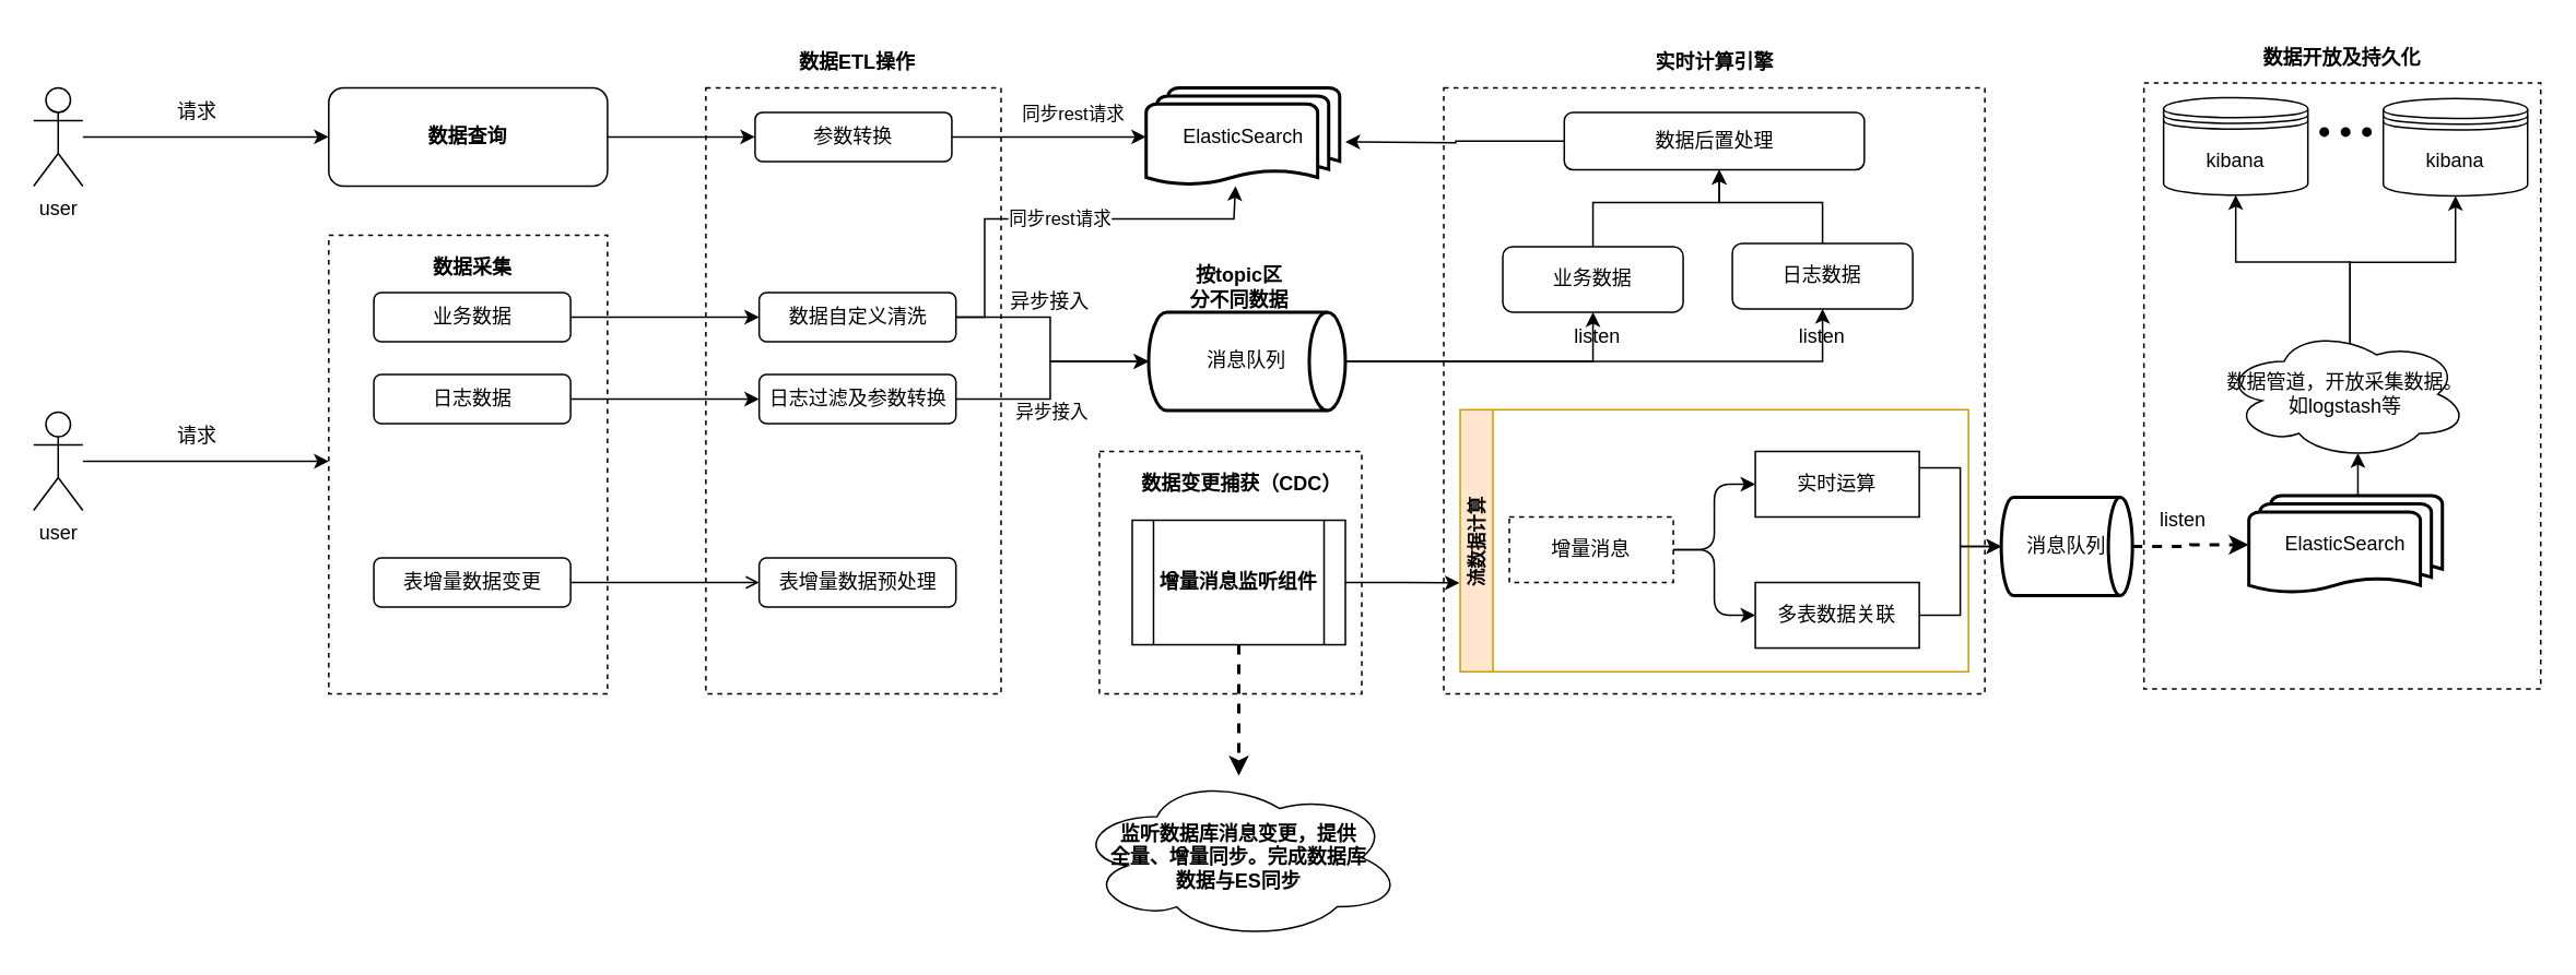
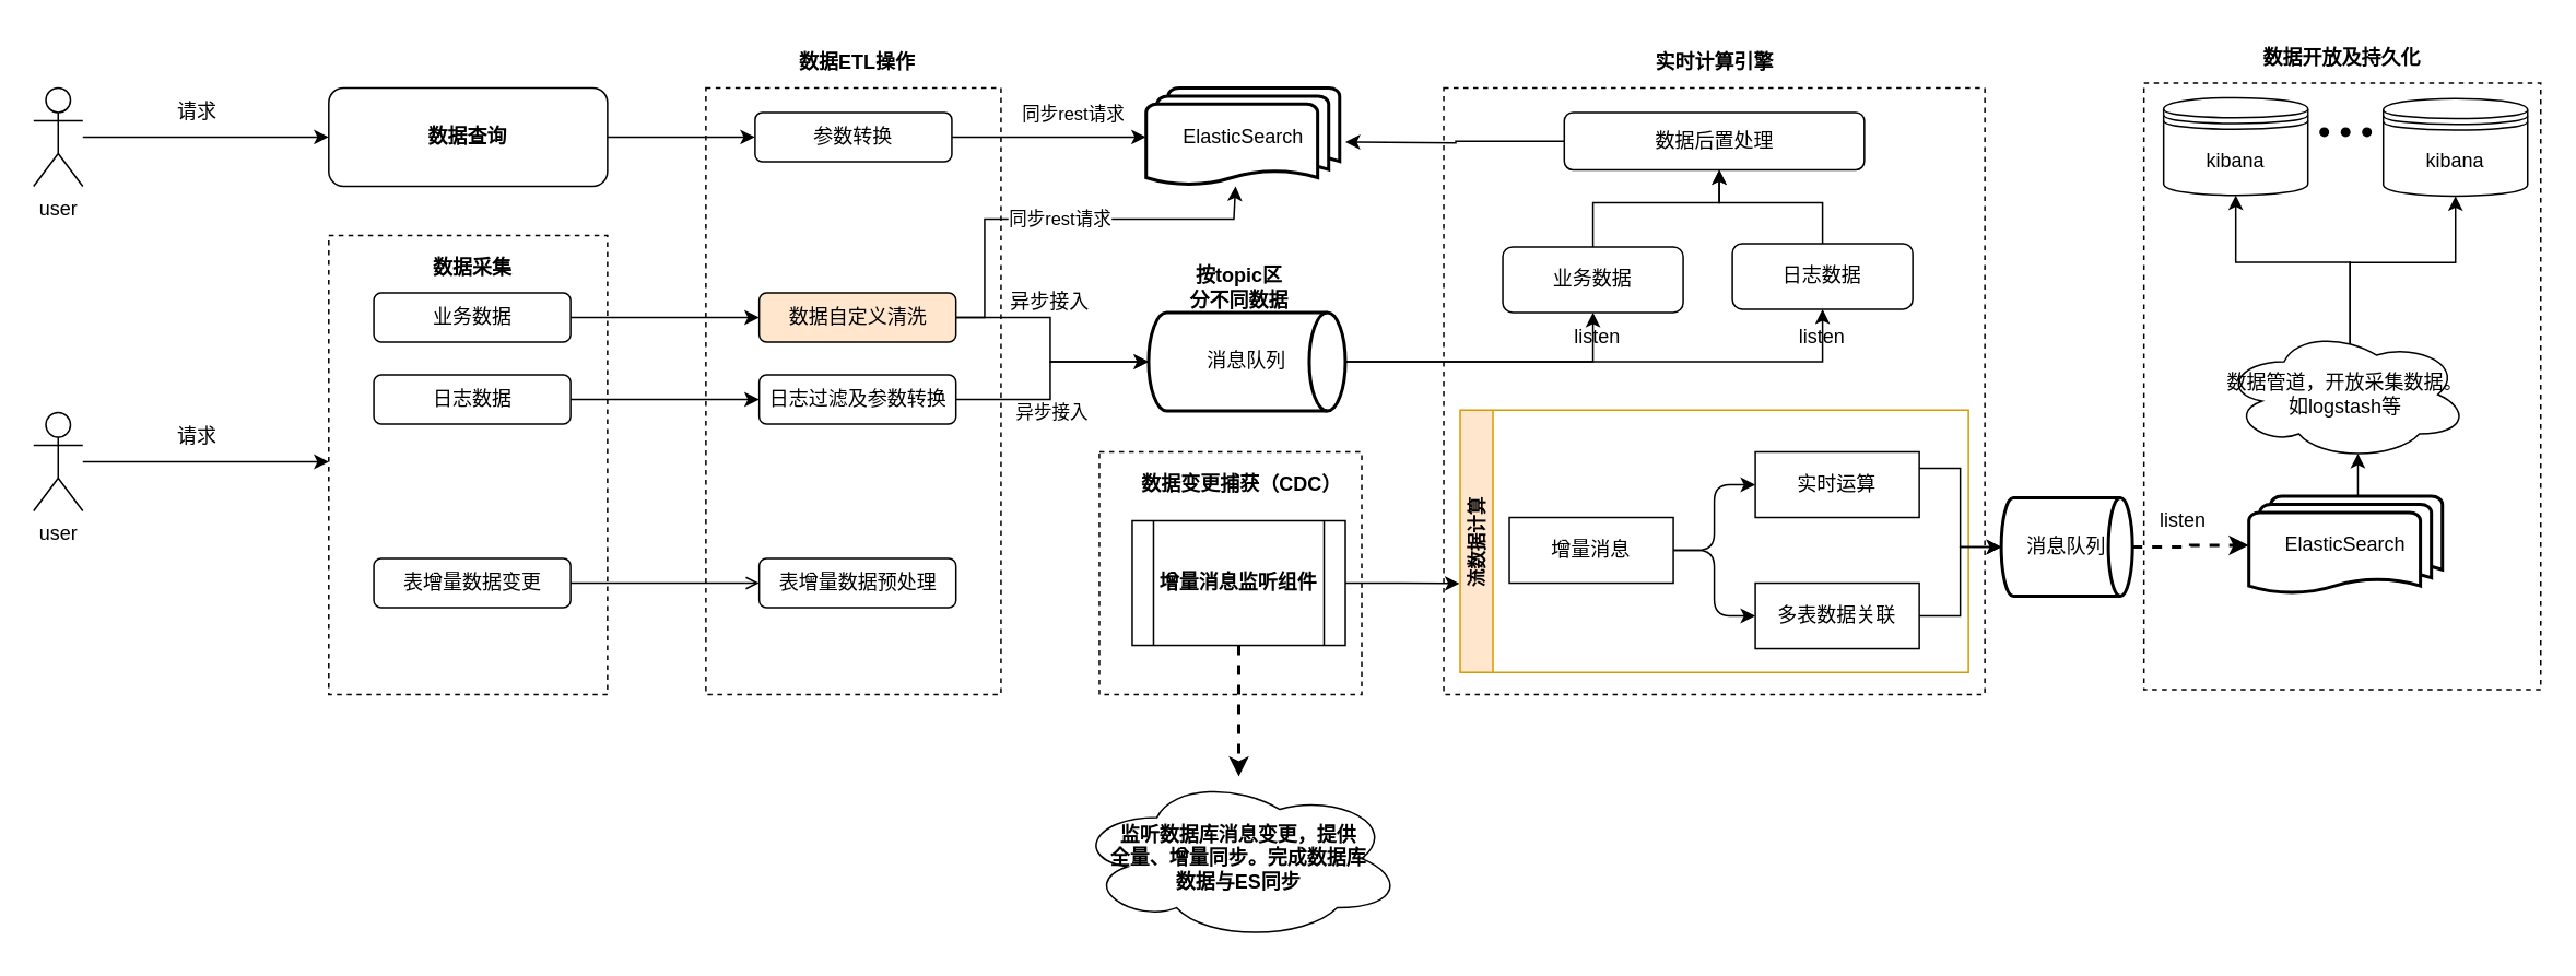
- <mxCell id="30" value="数据自定义清洗" style="rounded=1;whiteSpace=wrap;html=1;" vertex="1" parent="1"><mxGeometry x="462.5" y="178" width="120" height="30" as="geometry" /></mxCell>
+ <mxCell id="30" value="数据自定义清洗" style="rounded=1;whiteSpace=wrap;html=1;fillColor=#ffe6cc;" vertex="1" parent="1"><mxGeometry x="462.5" y="178" width="120" height="30" as="geometry" /></mxCell>
- <mxCell id="53" value="增量消息" style="whiteSpace=wrap;html=1;dashed=1;" vertex="1" parent="1"><mxGeometry x="920" y="315" width="100" height="40" as="geometry" /></mxCell>
+ <mxCell id="53" value="增量消息" style="whiteSpace=wrap;html=1;" vertex="1" parent="1"><mxGeometry x="920" y="315" width="100" height="40" as="geometry" /></mxCell>
